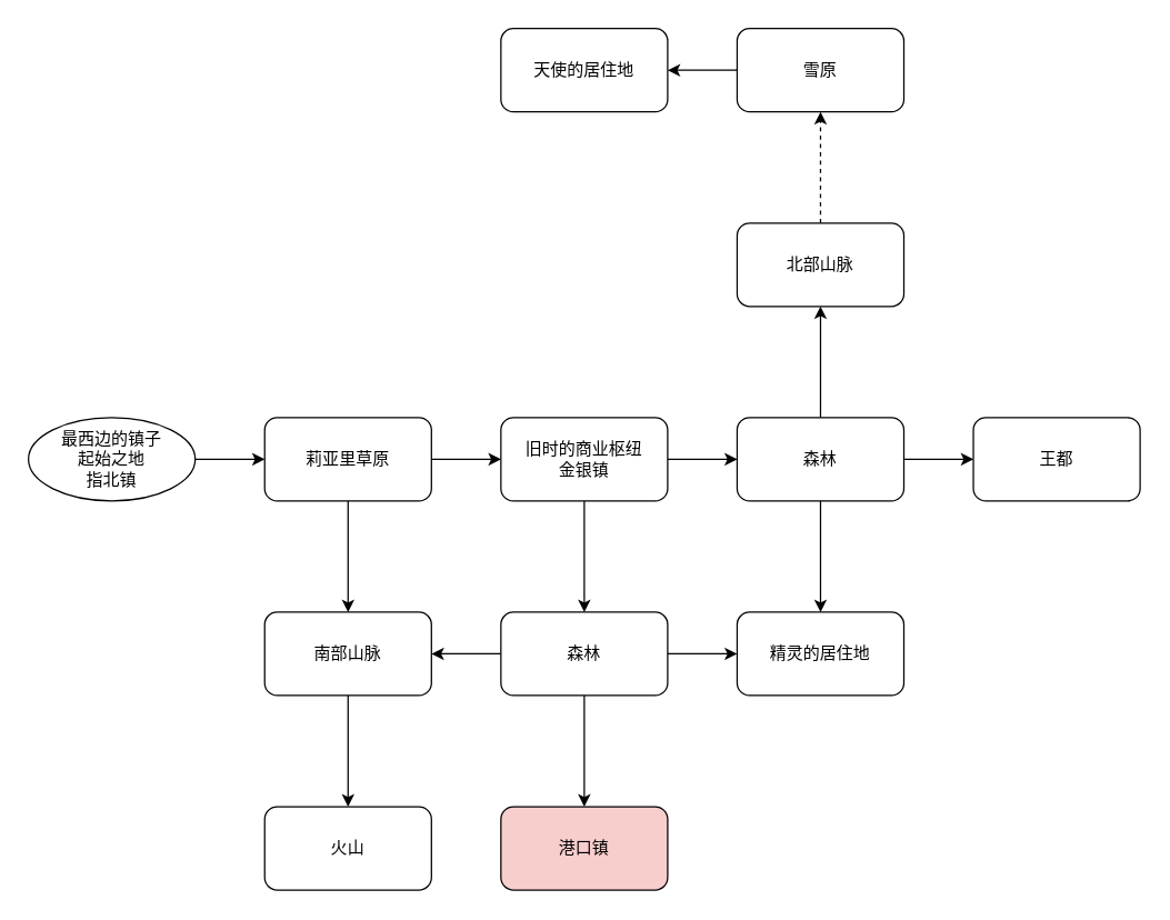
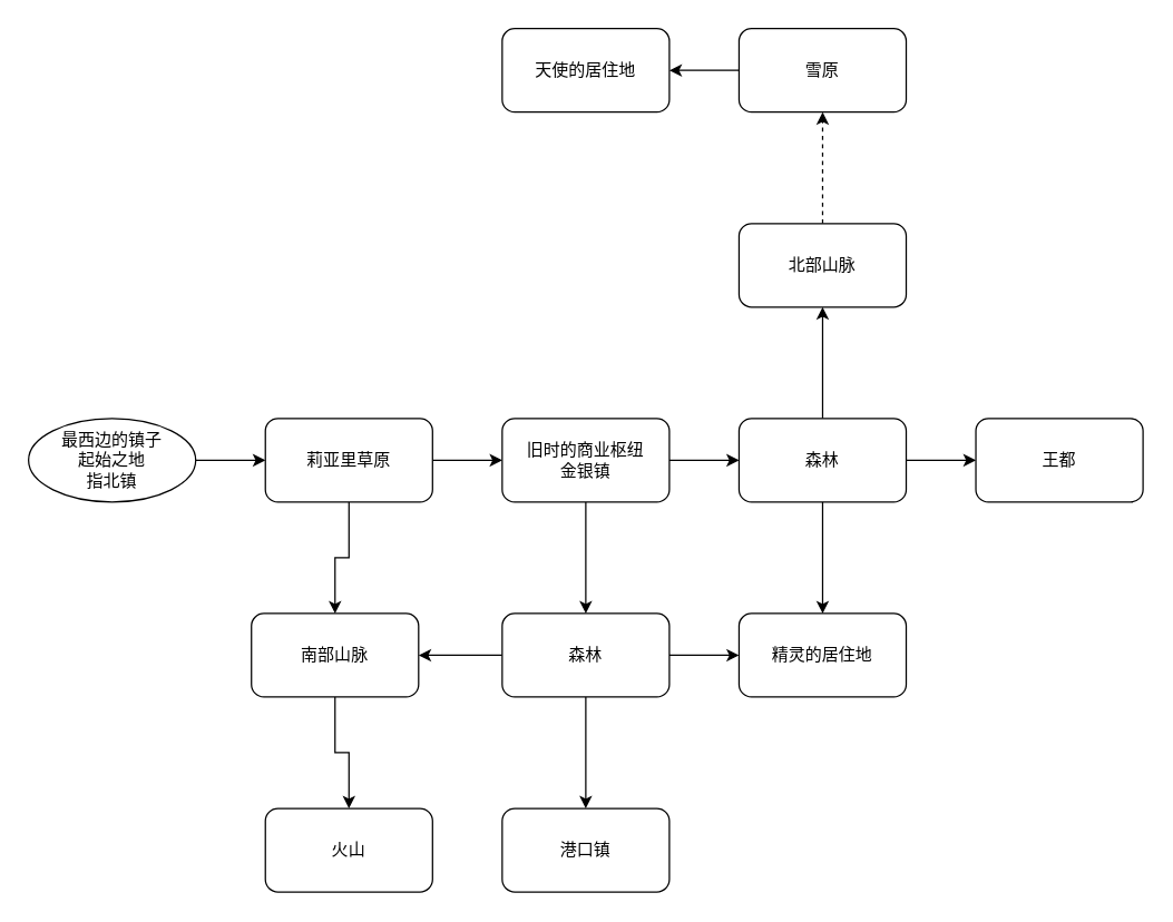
- <mxCell id="16" value="南部山脉" style="whiteSpace=wrap;html=1;rounded=1;" vertex="1" parent="1"><mxGeometry x="190" y="440" width="120" height="60" as="geometry" /></mxCell>
+ <mxCell id="16" value="南部山脉" style="whiteSpace=wrap;html=1;rounded=1;" vertex="1" parent="1"><mxGeometry x="180" y="440" width="120" height="60" as="geometry" /></mxCell>
- <mxCell id="23" value="港口镇" style="whiteSpace=wrap;html=1;rounded=1;fillColor=#f8cecc;" vertex="1" parent="1"><mxGeometry x="360" y="580" width="120" height="60" as="geometry" /></mxCell>
+ <mxCell id="23" value="港口镇" style="whiteSpace=wrap;html=1;rounded=1;" vertex="1" parent="1"><mxGeometry x="360" y="580" width="120" height="60" as="geometry" /></mxCell>
